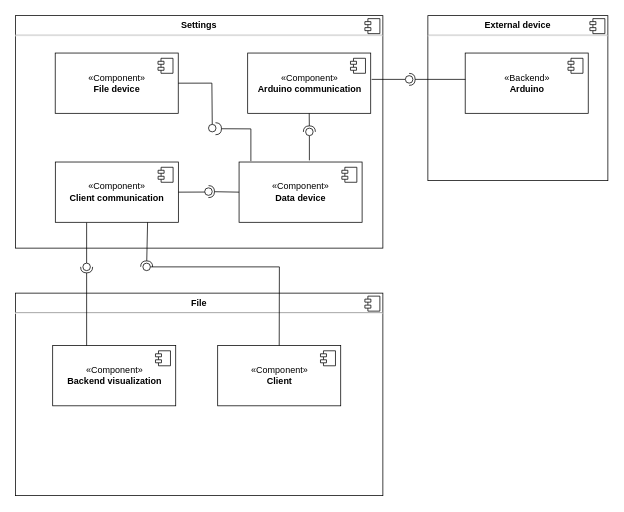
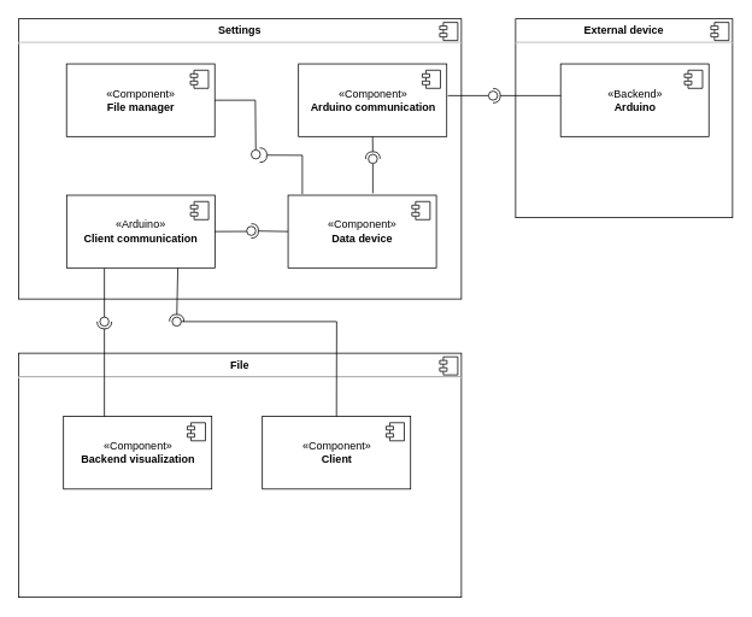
- <mxCell id="10" value="«Component»&lt;br&gt;&lt;b&gt;File device&lt;/b&gt;" style="html=1;" vertex="1" parent="2"><mxGeometry x="53.109" y="49.889" width="164.043" height="80.37" as="geometry" /></mxCell>
+ <mxCell id="10" value="«Component»&lt;br&gt;&lt;b&gt;File manager&lt;/b&gt;" style="html=1;" vertex="1" parent="2"><mxGeometry x="53.109" y="49.889" width="164.043" height="80.37" as="geometry" /></mxCell>
- <mxCell id="8" value="«Component»&lt;br&gt;&lt;b&gt;Client communication&lt;/b&gt;" style="html=1;" vertex="1" parent="2"><mxGeometry x="53.261" y="195.185" width="164.043" height="80.37" as="geometry" /></mxCell>
+ <mxCell id="8" value="«Arduino»&lt;br&gt;&lt;b&gt;Client communication&lt;/b&gt;" style="html=1;" vertex="1" parent="2"><mxGeometry x="53.261" y="195.185" width="164.043" height="80.37" as="geometry" /></mxCell>
